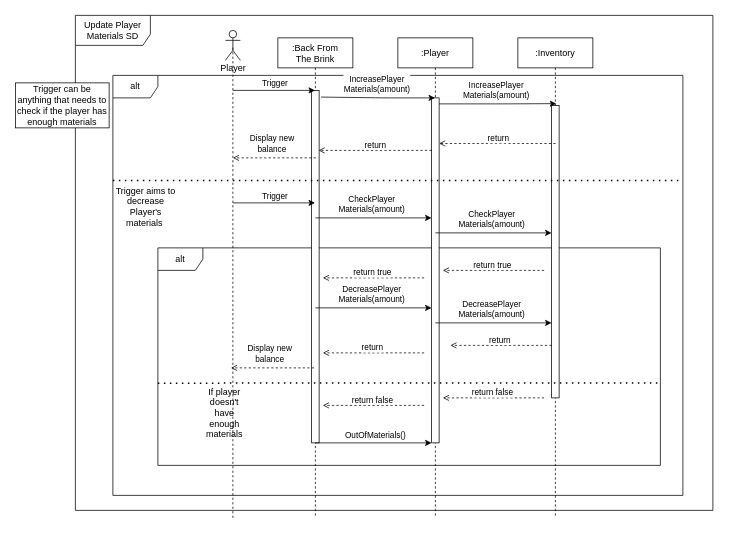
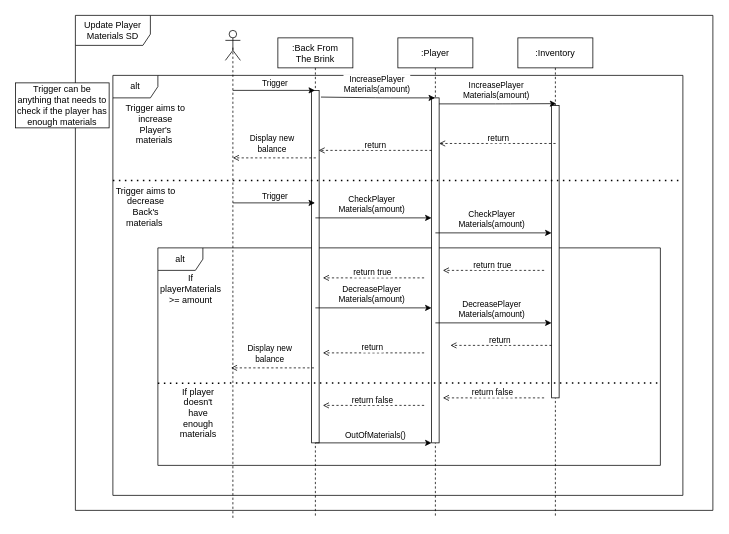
- <mxCell id="13" value="Player" style="text;html=1;align=center;verticalAlign=middle;resizable=0;points=[];autosize=1;" parent="1" vertex="1"><mxGeometry x="285" y="80" width="50" height="20" as="geometry" /></mxCell>
+ <mxCell id="20" value="Trigger aims to increase Player's materials&amp;nbsp;" style="text;html=1;strokeColor=none;fillColor=none;align=center;verticalAlign=middle;whiteSpace=wrap;rounded=0;" parent="1" vertex="1"><mxGeometry x="163" y="140" width="87.5" height="50" as="geometry" /></mxCell>
- <mxCell id="21" value="Trigger aims to decrease Player's materials&amp;nbsp;" style="text;html=1;strokeColor=none;fillColor=none;align=center;verticalAlign=middle;whiteSpace=wrap;rounded=0;" parent="1" vertex="1"><mxGeometry x="150" y="250" width="87.5" height="50" as="geometry" /></mxCell>
+ <mxCell id="21" value="Trigger aims to decrease Back's materials&amp;nbsp;" style="text;html=1;strokeColor=none;fillColor=none;align=center;verticalAlign=middle;whiteSpace=wrap;rounded=0;" parent="1" vertex="1"><mxGeometry x="150" y="250" width="87.5" height="50" as="geometry" /></mxCell>
+ <mxCell id="30" value="If playerMaterials &amp;gt;= amount" style="text;html=1;strokeColor=none;fillColor=none;align=center;verticalAlign=middle;whiteSpace=wrap;rounded=0;" parent="1" vertex="1"><mxGeometry x="210" y="360" width="87.5" height="50" as="geometry" /></mxCell>
- <mxCell id="46" value="If player doesn't have enough materials" style="text;html=1;strokeColor=none;fillColor=none;align=center;verticalAlign=middle;whiteSpace=wrap;rounded=0;" parent="1" vertex="1"><mxGeometry x="265" y="520" width="67.5" height="60" as="geometry" /></mxCell>
+ <mxCell id="46" value="If player doesn't have enough materials" style="text;html=1;strokeColor=none;fillColor=none;align=center;verticalAlign=middle;whiteSpace=wrap;rounded=0;" parent="1" vertex="1"><mxGeometry x="230" y="520" width="67.5" height="60" as="geometry" /></mxCell>
